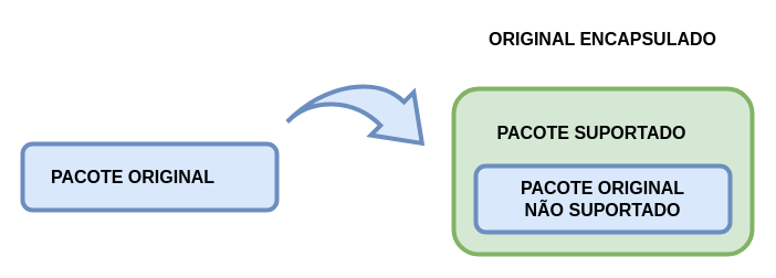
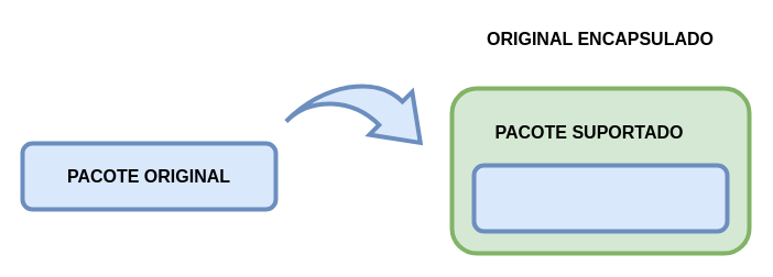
- <mxCell id="4" value="PACOTE ORIGINAL" style="text;html=1;strokeColor=none;fillColor=none;align=center;verticalAlign=middle;whiteSpace=wrap;rounded=0;fontSize=16;fontStyle=1" vertex="1" parent="1"><mxGeometry x="35" y="145" width="170" height="30" as="geometry" /></mxCell>
+ <mxCell id="4" value="PACOTE ORIGINAL" style="text;html=1;strokeColor=none;fillColor=none;align=center;verticalAlign=middle;whiteSpace=wrap;rounded=0;fontSize=16;fontStyle=1" vertex="1" parent="1"><mxGeometry x="50" y="145" width="170" height="30" as="geometry" /></mxCell>
- <mxCell id="7" value="PACOTE ORIGINAL NÃO SUPORTADO" style="text;html=1;strokeColor=none;fillColor=none;align=center;verticalAlign=middle;whiteSpace=wrap;rounded=0;fontSize=16;fontStyle=1" vertex="1" parent="1"><mxGeometry x="460" y="165" width="170" height="30" as="geometry" /></mxCell>
